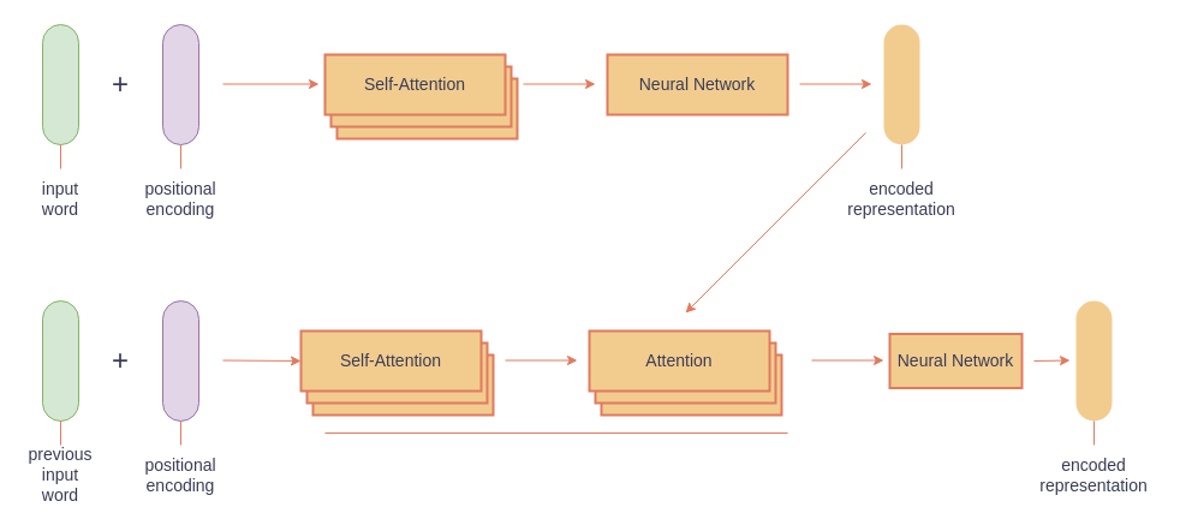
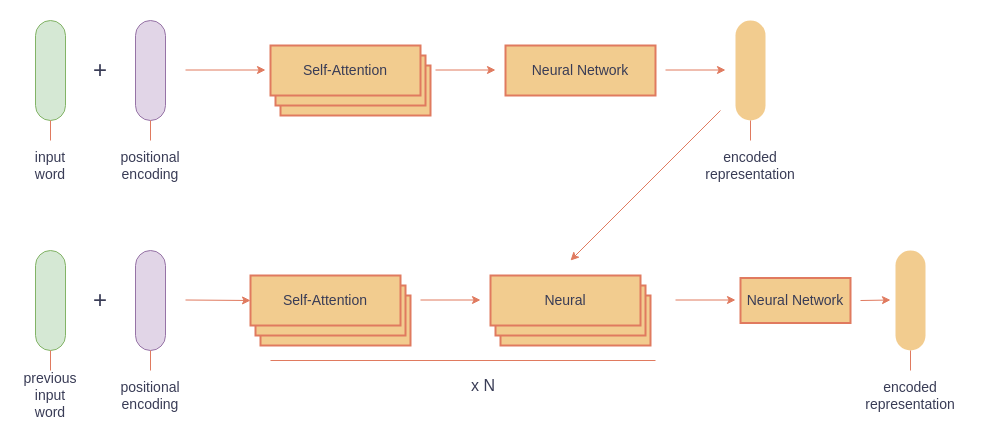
- <mxCell id="40" value="Attention" style="shape=rectangle;whiteSpace=wrap;html=1;fillColor=#F2CC8F;strokeColor=#E07A5F;strokeWidth=2;fontColor=#393C56;fontSize=14;labelBackgroundColor=none;" vertex="1" parent="1"><mxGeometry x="490" y="275" width="150" height="50" as="geometry" /></mxCell>
+ <mxCell id="40" value="Neural" style="shape=rectangle;whiteSpace=wrap;html=1;fillColor=#F2CC8F;strokeColor=#E07A5F;strokeWidth=2;fontColor=#393C56;fontSize=14;labelBackgroundColor=none;" vertex="1" parent="1"><mxGeometry x="490" y="275" width="150" height="50" as="geometry" /></mxCell>
+ <mxCell id="37" value="x N" style="text;html=1;strokeColor=none;fillColor=none;align=center;verticalAlign=middle;whiteSpace=wrap;rounded=0;fontColor=#393C56;fontSize=16;labelBackgroundColor=none;" vertex="1" parent="1"><mxGeometry x="452.5" y="370" width="60" height="30" as="geometry" /></mxCell>
